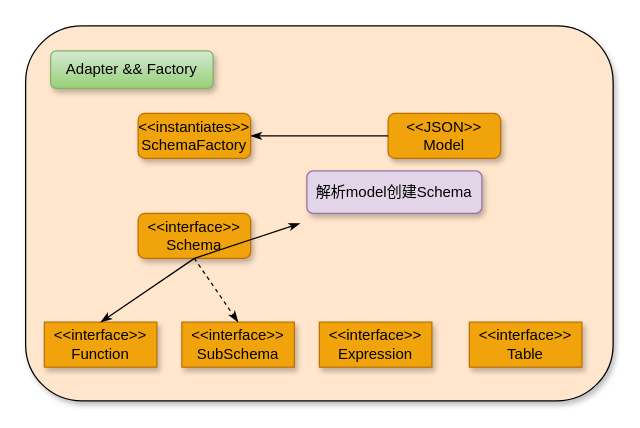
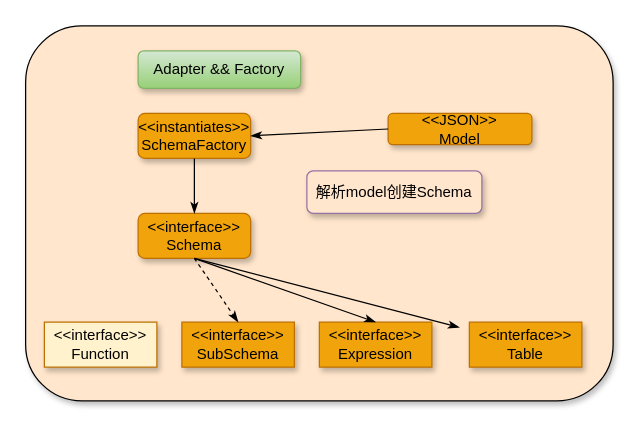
- <mxCell id="3" value="&lt;span style=&quot;font-weight: normal&quot;&gt;Adapter &amp;amp;&amp;amp; Factory&lt;/span&gt;" style="rounded=1;whiteSpace=wrap;html=1;shadow=1;glass=0;hachureGap=4;pointerEvents=0;strokeWidth=1;fillColor=#d5e8d4;fontStyle=1;strokeColor=#82b366;gradientColor=#97d077;" vertex="1" parent="1"><mxGeometry x="40" y="40" width="130" height="30" as="geometry" /></mxCell>
+ <mxCell id="3" value="&lt;span style=&quot;font-weight: normal&quot;&gt;Adapter &amp;amp;&amp;amp; Factory&lt;/span&gt;" style="rounded=1;whiteSpace=wrap;html=1;shadow=1;glass=0;hachureGap=4;pointerEvents=0;strokeWidth=1;fillColor=#d5e8d4;fontStyle=1;strokeColor=#82b366;gradientColor=#97d077;" vertex="1" parent="1"><mxGeometry x="110" y="40" width="130" height="30" as="geometry" /></mxCell>
- <mxCell id="7" value="&amp;lt;&amp;lt;JSON&amp;gt;&amp;gt;&lt;br&gt;Model" style="rounded=1;whiteSpace=wrap;html=1;shadow=1;glass=0;hachureGap=4;pointerEvents=0;strokeWidth=1;fillColor=#f0a30a;strokeColor=#BD7000;fontColor=#000000;" vertex="1" parent="1"><mxGeometry x="310" y="90" width="90" height="36" as="geometry" /></mxCell>
+ <mxCell id="7" value="&amp;lt;&amp;lt;JSON&amp;gt;&amp;gt;&lt;br&gt;Model" style="rounded=1;whiteSpace=wrap;html=1;shadow=1;glass=0;hachureGap=4;pointerEvents=0;strokeWidth=1;fillColor=#f0a30a;strokeColor=#BD7000;fontColor=#000000;" vertex="1" parent="1"><mxGeometry x="310" y="90" width="115" height="25" as="geometry" /></mxCell>
+ <mxCell id="12" value="" style="edgeStyle=none;curved=1;rounded=0;orthogonalLoop=1;jettySize=auto;html=1;endArrow=classicThin;sourcePerimeterSpacing=8;targetPerimeterSpacing=8;startArrow=none;startFill=0;endFill=1;exitX=0.5;exitY=1;exitDx=0;exitDy=0;entryX=0.5;entryY=0;entryDx=0;entryDy=0;" edge="1" parent="1" source="4" target="6"><mxGeometry relative="1" as="geometry"><mxPoint x="320" y="118" as="sourcePoint" /><mxPoint x="210" y="118" as="targetPoint" /></mxGeometry></mxCell>
- <mxCell id="16" value="解析model创建Schema" style="rounded=1;whiteSpace=wrap;html=1;shadow=1;hachureGap=4;pointerEvents=0;fillColor=#e1d5e7;strokeColor=#9673a6;sketch=0;glass=0;" vertex="1" parent="1"><mxGeometry x="245" y="136" width="140" height="34" as="geometry" /></mxCell>
+ <mxCell id="16" value="解析model创建Schema" style="rounded=1;whiteSpace=wrap;html=1;shadow=1;hachureGap=4;pointerEvents=0;fillColor=#ffe6cc;strokeColor=#9673a6;sketch=0;glass=0;" vertex="1" parent="1"><mxGeometry x="245" y="136" width="140" height="34" as="geometry" /></mxCell>
- <mxCell id="15" value="" style="edgeStyle=none;curved=1;rounded=0;orthogonalLoop=1;jettySize=auto;html=1;endArrow=classicThin;sourcePerimeterSpacing=8;targetPerimeterSpacing=8;startArrow=none;startFill=0;endFill=1;exitX=0.5;exitY=1;exitDx=0;exitDy=0;" edge="1" parent="1" source="6" target="16"><mxGeometry relative="1" as="geometry"><mxPoint x="150" y="210" as="sourcePoint" /><mxPoint x="215" y="300" as="targetPoint" /></mxGeometry></mxCell>
+ <mxCell id="15" value="" style="edgeStyle=none;curved=1;rounded=0;orthogonalLoop=1;jettySize=auto;html=1;endArrow=classicThin;sourcePerimeterSpacing=8;targetPerimeterSpacing=8;startArrow=none;startFill=0;endFill=1;entryX=0.5;entryY=0;entryDx=0;entryDy=0;exitX=0.5;exitY=1;exitDx=0;exitDy=0;" edge="1" parent="1" source="6" target="10"><mxGeometry relative="1" as="geometry"><mxPoint x="150" y="210" as="sourcePoint" /><mxPoint x="215" y="300" as="targetPoint" /></mxGeometry></mxCell>
- <mxCell id="13" value="" style="edgeStyle=none;curved=1;rounded=0;orthogonalLoop=1;jettySize=auto;html=1;endArrow=classicThin;sourcePerimeterSpacing=8;targetPerimeterSpacing=8;startArrow=none;startFill=0;endFill=1;exitX=0.5;exitY=1;exitDx=0;exitDy=0;entryX=0.5;entryY=0;entryDx=0;entryDy=0;" edge="1" parent="1" source="6" target="9"><mxGeometry relative="1" as="geometry"><mxPoint x="165" y="136" as="sourcePoint" /><mxPoint x="165" y="180" as="targetPoint" /></mxGeometry></mxCell>
+ <mxCell id="13" value="" style="edgeStyle=none;curved=1;rounded=0;orthogonalLoop=1;jettySize=auto;html=1;endArrow=classicThin;sourcePerimeterSpacing=8;targetPerimeterSpacing=8;startArrow=none;startFill=0;endFill=1;exitX=0.5;exitY=1;exitDx=0;exitDy=0;" edge="1" parent="1" source="6" target="11"><mxGeometry relative="1" as="geometry"><mxPoint x="165" y="136" as="sourcePoint" /><mxPoint x="165" y="180" as="targetPoint" /></mxGeometry></mxCell>
- <mxCell id="9" value="&amp;lt;&amp;lt;interface&amp;gt;&amp;gt;&lt;br&gt;Function" style="rounded=1;whiteSpace=wrap;html=1;shadow=1;glass=0;hachureGap=4;pointerEvents=0;strokeWidth=1;fillColor=#f0a30a;strokeColor=#BD7000;fontColor=#000000;arcSize=0;" vertex="1" parent="1"><mxGeometry x="35" y="257" width="90" height="36" as="geometry" /></mxCell>
+ <mxCell id="9" value="&amp;lt;&amp;lt;interface&amp;gt;&amp;gt;&lt;br&gt;Function" style="rounded=1;whiteSpace=wrap;html=1;shadow=1;glass=0;hachureGap=4;pointerEvents=0;strokeWidth=1;fillColor=#fff2cc;strokeColor=#BD7000;fontColor=#000000;arcSize=0;" vertex="1" parent="1"><mxGeometry x="35" y="257" width="90" height="36" as="geometry" /></mxCell>
